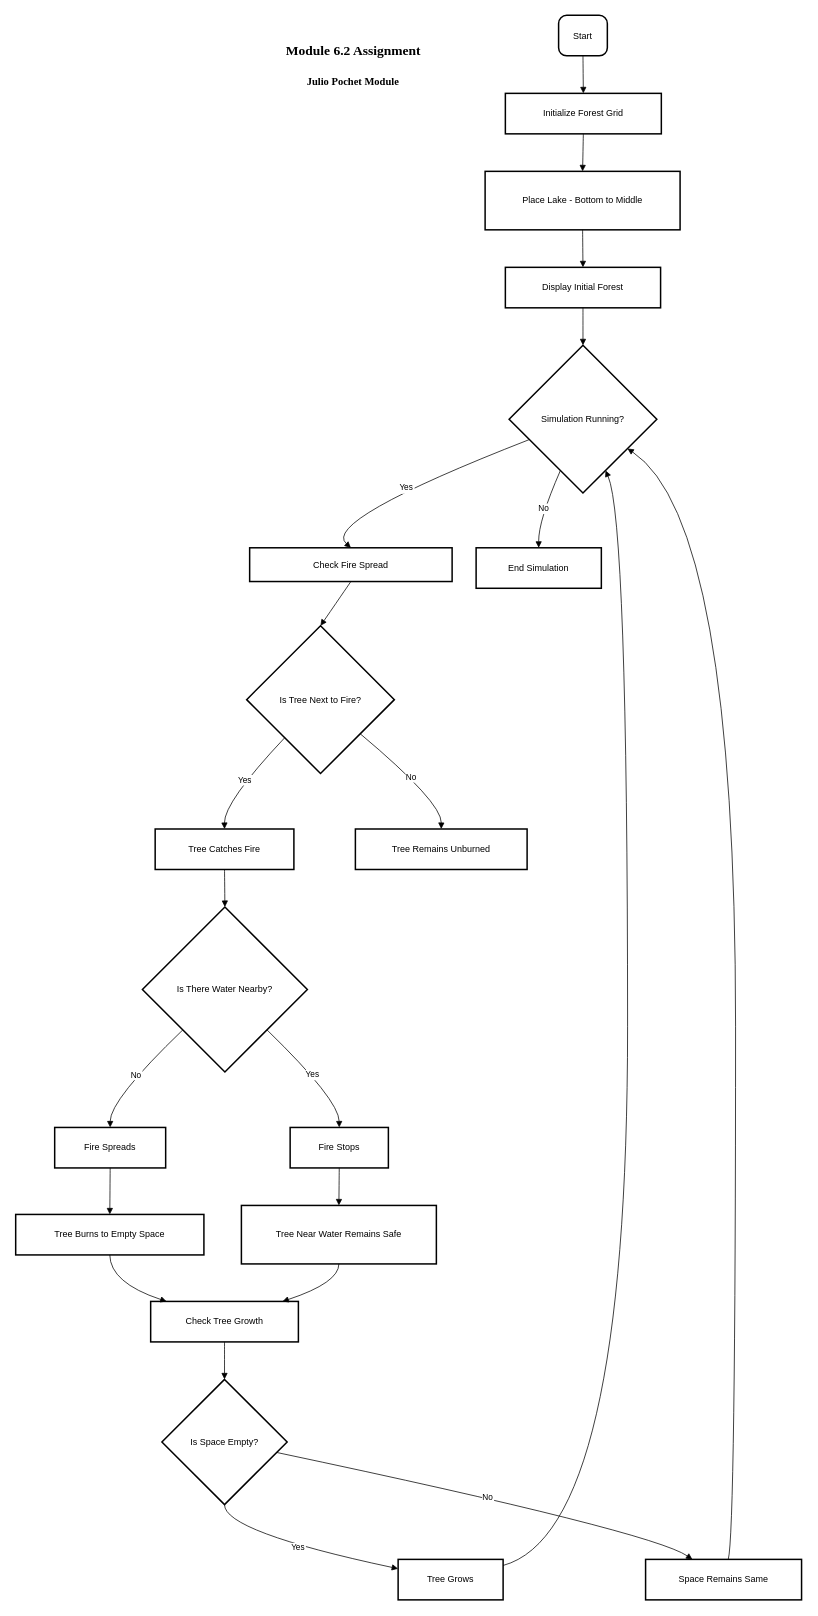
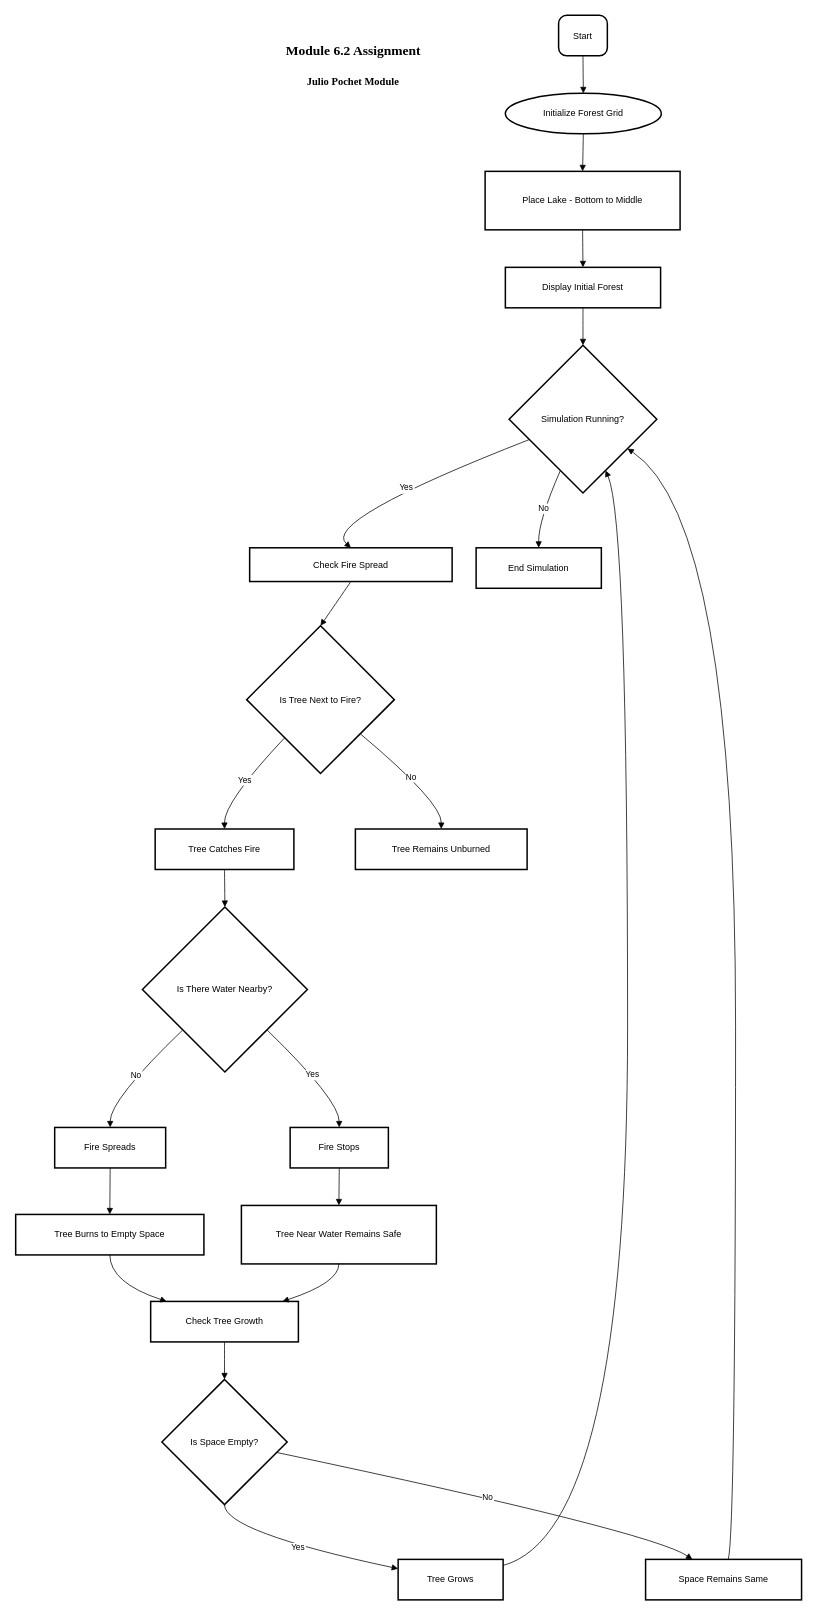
- <mxCell id="3" value="Initialize Forest Grid" style="whiteSpace=wrap;strokeWidth=2;" vertex="1" parent="1"><mxGeometry x="673" y="124" width="208" height="54" as="geometry" /></mxCell>
+ <mxCell id="3" value="Initialize Forest Grid" style="ellipse;whiteSpace=wrap;strokeWidth=2;" vertex="1" parent="1"><mxGeometry x="673" y="124" width="208" height="54" as="geometry" /></mxCell>
